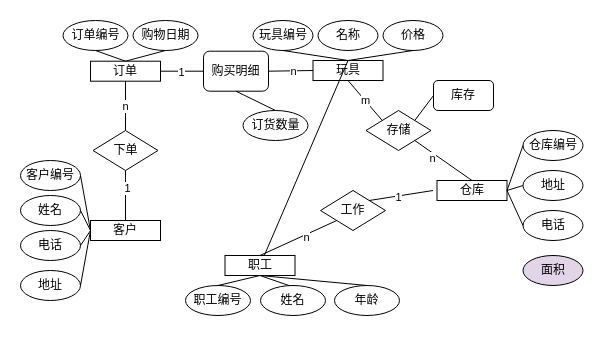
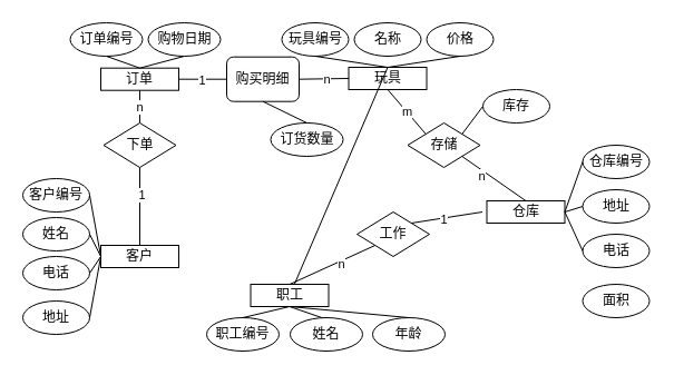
- <mxCell id="21" value="库存" style="whiteSpace=wrap;html=1;rounded=1;" vertex="1" parent="1"><mxGeometry x="433" y="80" width="60" height="30" as="geometry" /></mxCell>
+ <mxCell id="21" value="库存" style="ellipse;whiteSpace=wrap;html=1;" vertex="1" parent="1"><mxGeometry x="433" y="80" width="60" height="30" as="geometry" /></mxCell>
- <mxCell id="58" value="下单" style="rhombus;whiteSpace=wrap;html=1;" vertex="1" parent="1"><mxGeometry x="92.5" y="130" width="65" height="40" as="geometry" /></mxCell>
+ <mxCell id="58" value="下单" style="rhombus;whiteSpace=wrap;html=1;" vertex="1" parent="1"><mxGeometry x="92.5" y="110" width="65" height="40" as="geometry" /></mxCell>
- <mxCell id="16" value="面积" style="ellipse;whiteSpace=wrap;html=1;fillColor=#e1d5e7;" vertex="1" parent="1"><mxGeometry x="522.5" y="255" width="60" height="30" as="geometry" /></mxCell>
+ <mxCell id="16" value="面积" style="ellipse;whiteSpace=wrap;html=1;" vertex="1" parent="1"><mxGeometry x="522.5" y="255" width="60" height="30" as="geometry" /></mxCell>
